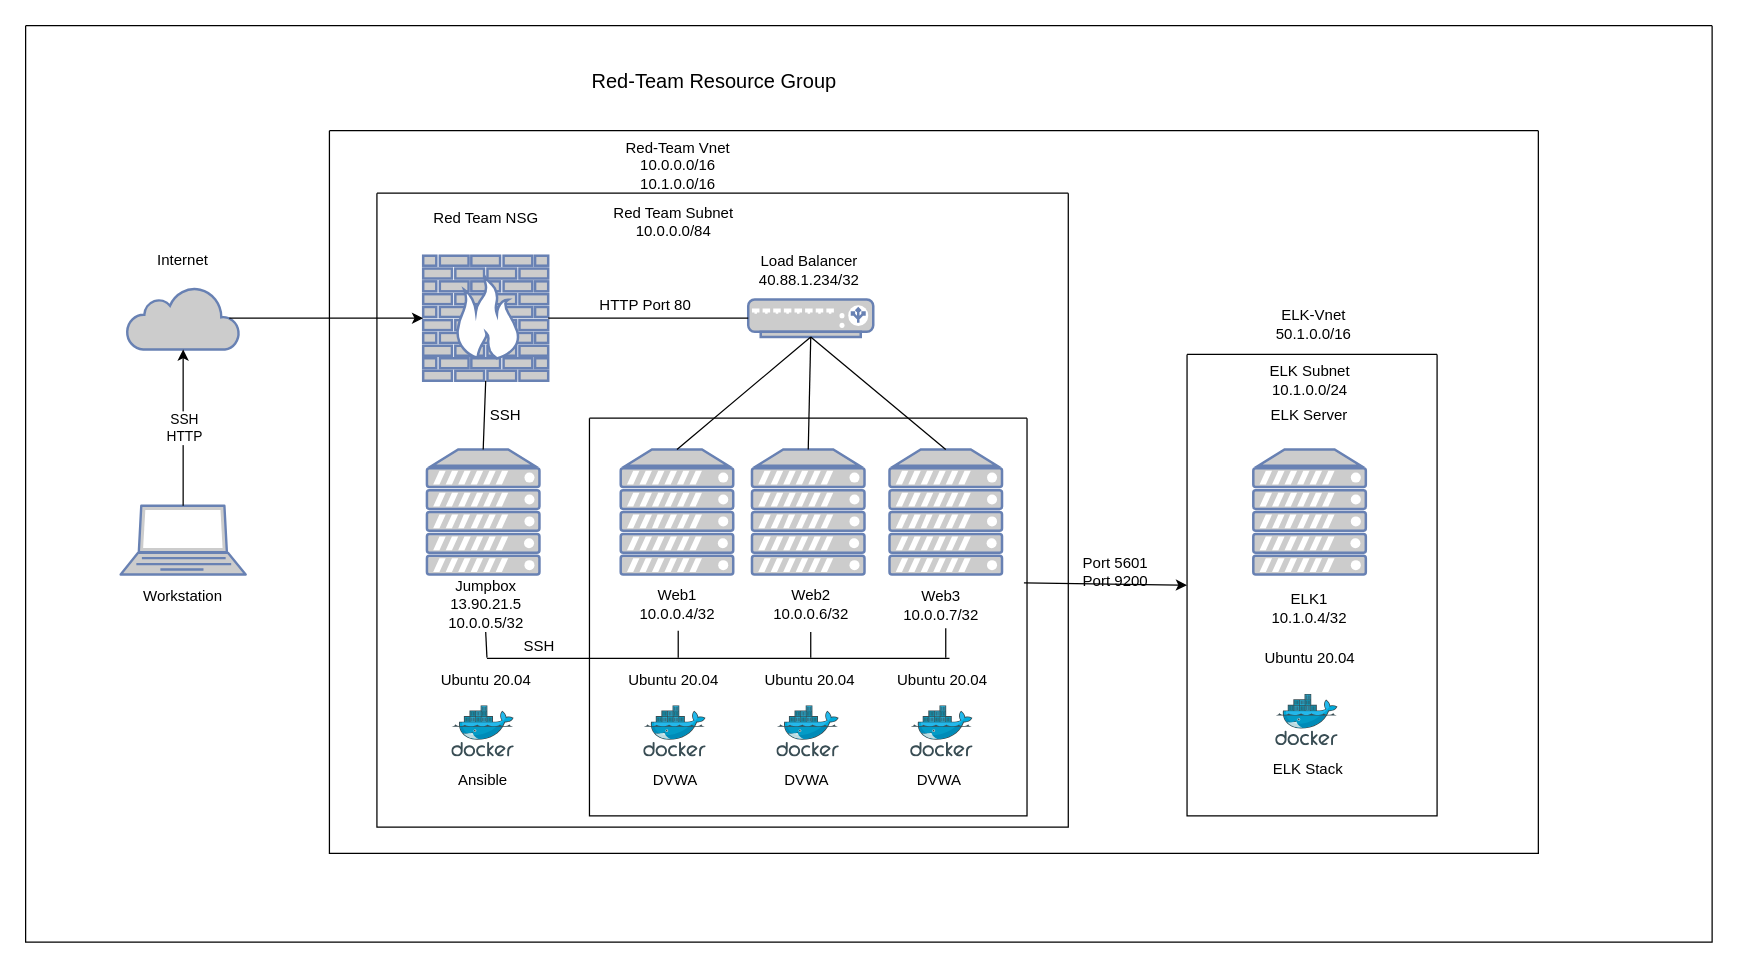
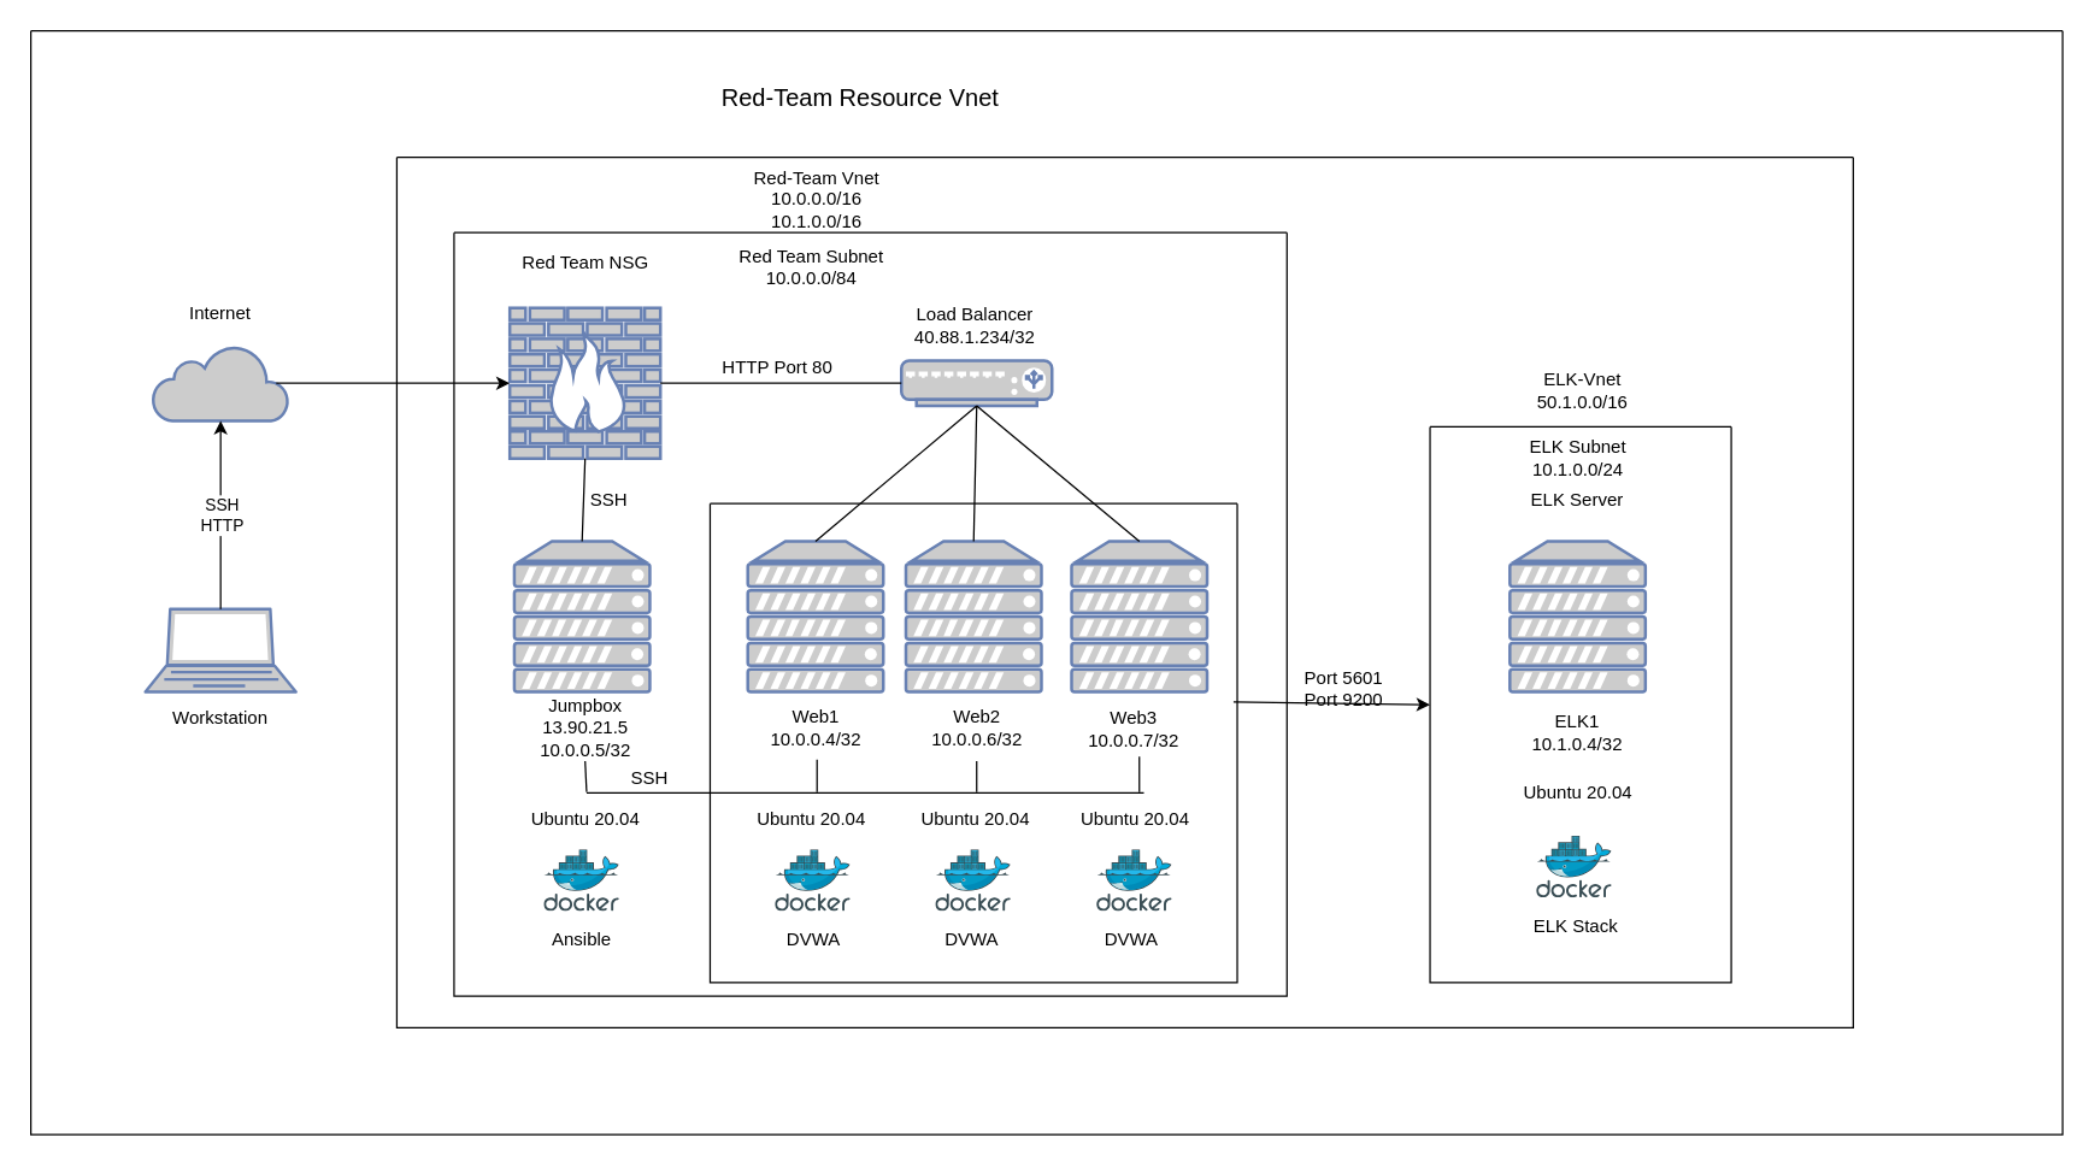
- <mxCell id="55" value="Red-Team Resource Group" style="text;html=1;strokeColor=none;fillColor=none;align=center;verticalAlign=middle;whiteSpace=wrap;rounded=0;fontSize=16;" vertex="1" parent="1"><mxGeometry x="466" y="54" width="210" height="20" as="geometry" /></mxCell>
+ <mxCell id="55" value="Red-Team Resource Vnet" style="text;html=1;strokeColor=none;fillColor=none;align=center;verticalAlign=middle;whiteSpace=wrap;rounded=0;fontSize=16;" vertex="1" parent="1"><mxGeometry x="466" y="54" width="210" height="20" as="geometry" /></mxCell>
